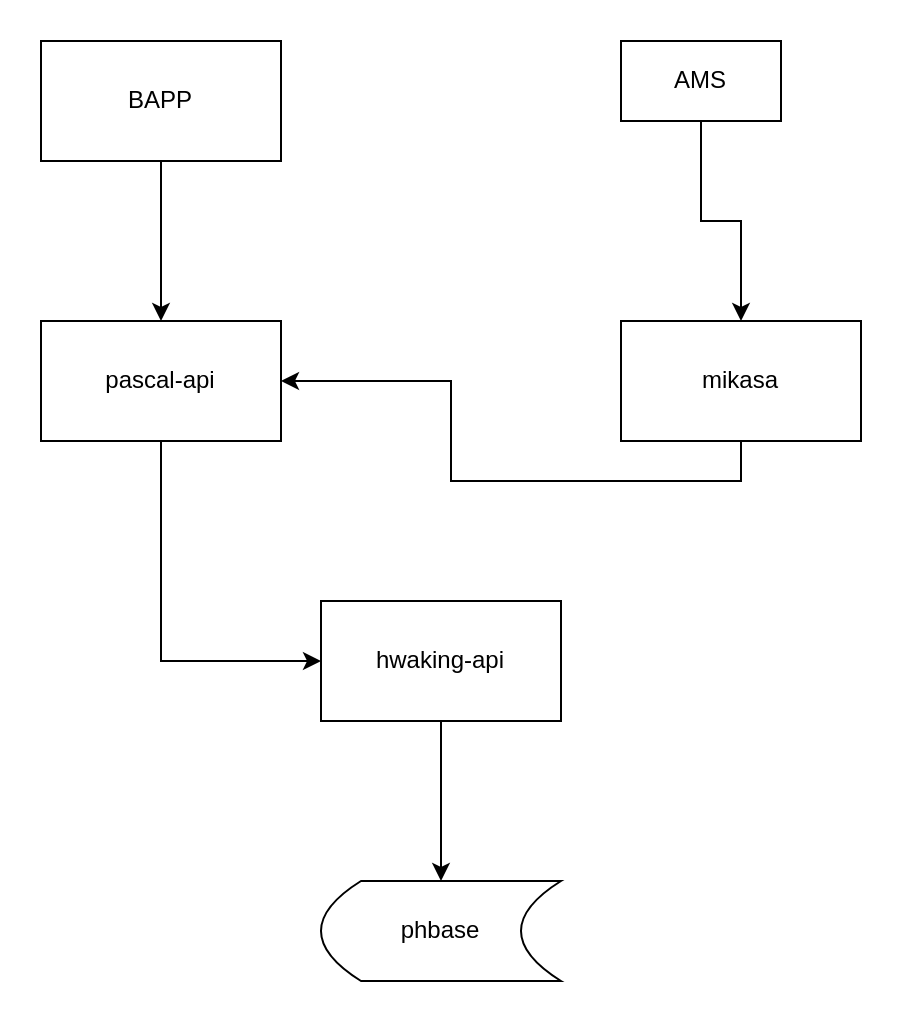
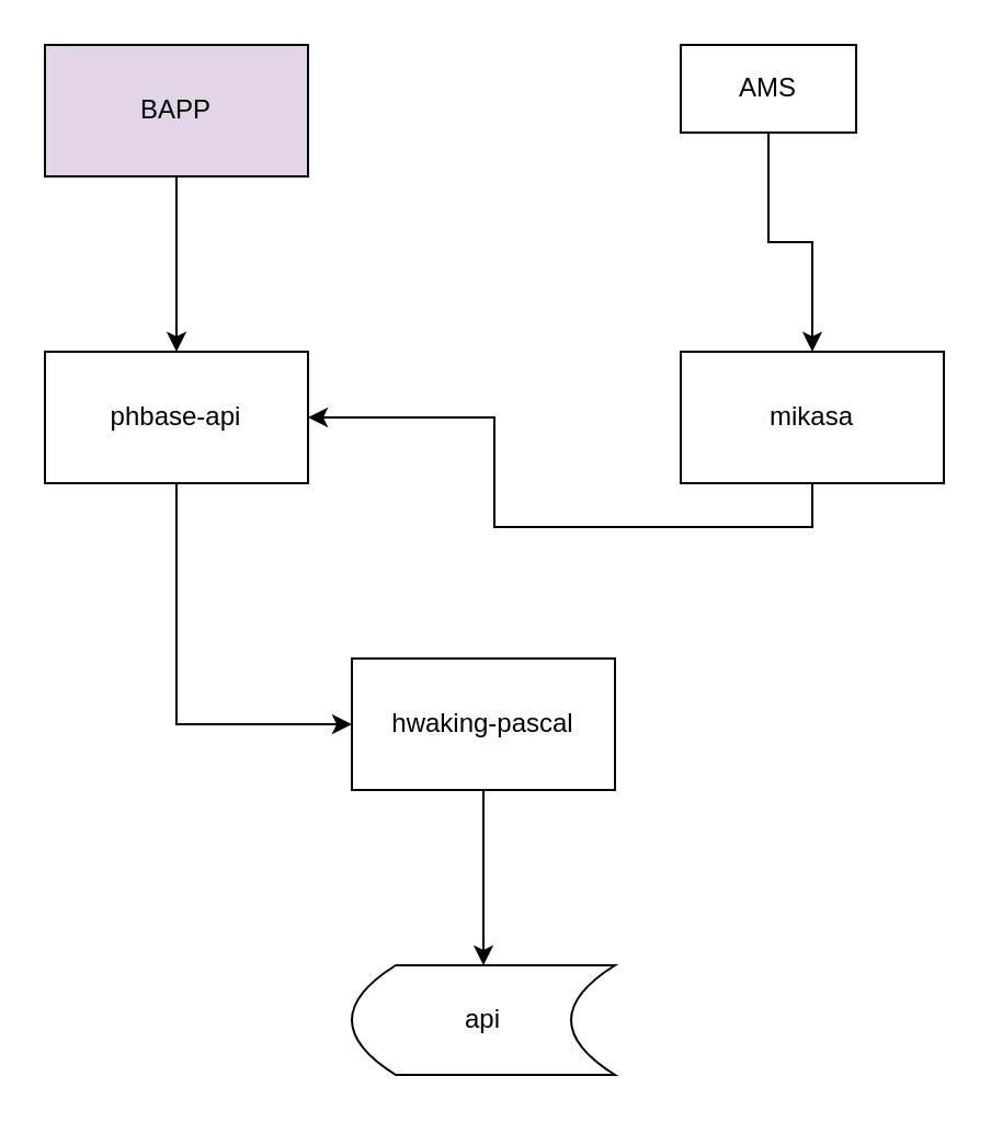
- <mxCell id="3" value="BAPP" style="rounded=0;whiteSpace=wrap;html=1;" vertex="1" parent="1"><mxGeometry x="20" y="20" width="120" height="60" as="geometry" /></mxCell>
+ <mxCell id="3" value="BAPP" style="rounded=0;whiteSpace=wrap;html=1;fillColor=#e1d5e7;" vertex="1" parent="1"><mxGeometry x="20" y="20" width="120" height="60" as="geometry" /></mxCell>
- <mxCell id="7" value="pascal-api" style="rounded=0;whiteSpace=wrap;html=1;" vertex="1" parent="1"><mxGeometry x="20" y="160" width="120" height="60" as="geometry" /></mxCell>
+ <mxCell id="7" value="phbase-api" style="rounded=0;whiteSpace=wrap;html=1;" vertex="1" parent="1"><mxGeometry x="20" y="160" width="120" height="60" as="geometry" /></mxCell>
- <mxCell id="9" value="hwaking-api" style="rounded=0;whiteSpace=wrap;html=1;" vertex="1" parent="1"><mxGeometry x="160" y="300" width="120" height="60" as="geometry" /></mxCell>
+ <mxCell id="9" value="hwaking-pascal" style="rounded=0;whiteSpace=wrap;html=1;" vertex="1" parent="1"><mxGeometry x="160" y="300" width="120" height="60" as="geometry" /></mxCell>
- <mxCell id="10" value="phbase" style="shape=dataStorage;whiteSpace=wrap;html=1;fixedSize=1;" vertex="1" parent="1"><mxGeometry x="160" y="440" width="120" height="50" as="geometry" /></mxCell>
+ <mxCell id="10" value="api" style="shape=dataStorage;whiteSpace=wrap;html=1;fixedSize=1;" vertex="1" parent="1"><mxGeometry x="160" y="440" width="120" height="50" as="geometry" /></mxCell>
